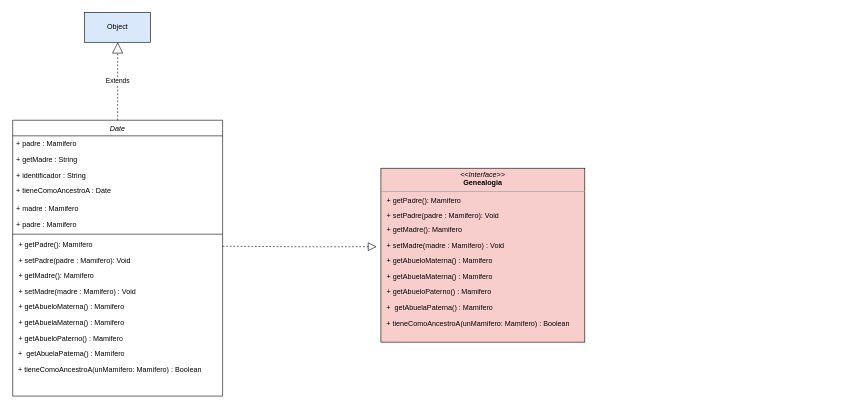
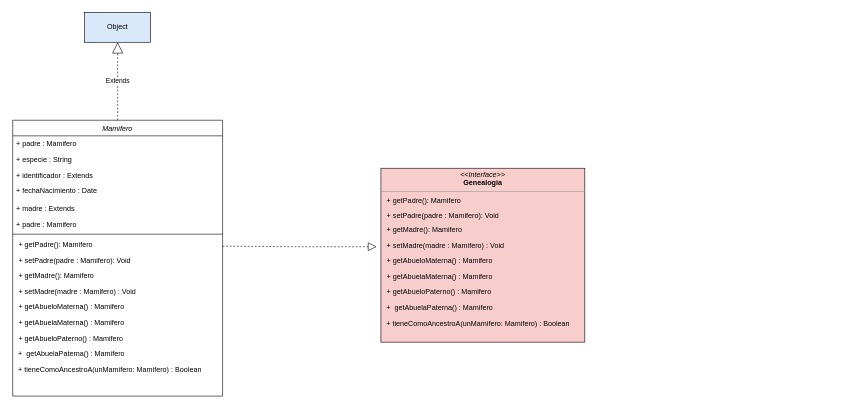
- <mxCell id="2" value="Date" style="swimlane;fontStyle=2;align=center;verticalAlign=top;childLayout=stackLayout;horizontal=1;startSize=26;horizontalStack=0;resizeParent=1;resizeLast=0;collapsible=1;marginBottom=0;rounded=0;shadow=0;strokeWidth=1;" parent="1" vertex="1"><mxGeometry x="20" y="200" width="350" height="460" as="geometry"><mxRectangle x="220" y="120" width="160" height="26" as="alternateBounds" /></mxGeometry></mxCell>
+ <mxCell id="2" value="Mamifero" style="swimlane;fontStyle=2;align=center;verticalAlign=top;childLayout=stackLayout;horizontal=1;startSize=26;horizontalStack=0;resizeParent=1;resizeLast=0;collapsible=1;marginBottom=0;rounded=0;shadow=0;strokeWidth=1;" parent="1" vertex="1"><mxGeometry x="20" y="200" width="350" height="460" as="geometry"><mxRectangle x="220" y="120" width="160" height="26" as="alternateBounds" /></mxGeometry></mxCell>
- <mxCell id="4" value="+ getMadre : String" style="text;align=left;verticalAlign=top;spacingLeft=4;spacingRight=4;overflow=hidden;rotatable=0;points=[[0,0.5],[1,0.5]];portConstraint=eastwest;rounded=0;shadow=0;html=0;" parent="2" vertex="1"><mxGeometry y="52" width="350" height="26" as="geometry" /></mxCell>
+ <mxCell id="4" value="+ especie : String" style="text;align=left;verticalAlign=top;spacingLeft=4;spacingRight=4;overflow=hidden;rotatable=0;points=[[0,0.5],[1,0.5]];portConstraint=eastwest;rounded=0;shadow=0;html=0;" parent="2" vertex="1"><mxGeometry y="52" width="350" height="26" as="geometry" /></mxCell>
- <mxCell id="5" value="+ identificador : String" style="text;align=left;verticalAlign=top;spacingLeft=4;spacingRight=4;overflow=hidden;rotatable=0;points=[[0,0.5],[1,0.5]];portConstraint=eastwest;" parent="2" vertex="1"><mxGeometry y="78" width="350" height="26" as="geometry" /></mxCell>
+ <mxCell id="5" value="+ identificador : Extends" style="text;align=left;verticalAlign=top;spacingLeft=4;spacingRight=4;overflow=hidden;rotatable=0;points=[[0,0.5],[1,0.5]];portConstraint=eastwest;" parent="2" vertex="1"><mxGeometry y="78" width="350" height="26" as="geometry" /></mxCell>
- <mxCell id="6" value="+ tieneComoAncestroA : Date" style="text;align=left;verticalAlign=top;spacingLeft=4;spacingRight=4;overflow=hidden;rotatable=0;points=[[0,0.5],[1,0.5]];portConstraint=eastwest;" parent="2" vertex="1"><mxGeometry y="104" width="350" height="30" as="geometry" /></mxCell>
+ <mxCell id="6" value="+ fechaNacimiento : Date" style="text;align=left;verticalAlign=top;spacingLeft=4;spacingRight=4;overflow=hidden;rotatable=0;points=[[0,0.5],[1,0.5]];portConstraint=eastwest;" parent="2" vertex="1"><mxGeometry y="104" width="350" height="30" as="geometry" /></mxCell>
- <mxCell id="7" value="+ madre : Mamifero" style="text;align=left;verticalAlign=top;spacingLeft=4;spacingRight=4;overflow=hidden;rotatable=0;points=[[0,0.5],[1,0.5]];portConstraint=eastwest;rounded=0;shadow=0;html=0;" vertex="1" parent="2"><mxGeometry y="134" width="350" height="26" as="geometry" /></mxCell>
+ <mxCell id="7" value="+ madre : Extends" style="text;align=left;verticalAlign=top;spacingLeft=4;spacingRight=4;overflow=hidden;rotatable=0;points=[[0,0.5],[1,0.5]];portConstraint=eastwest;rounded=0;shadow=0;html=0;" vertex="1" parent="2"><mxGeometry y="134" width="350" height="26" as="geometry" /></mxCell>
